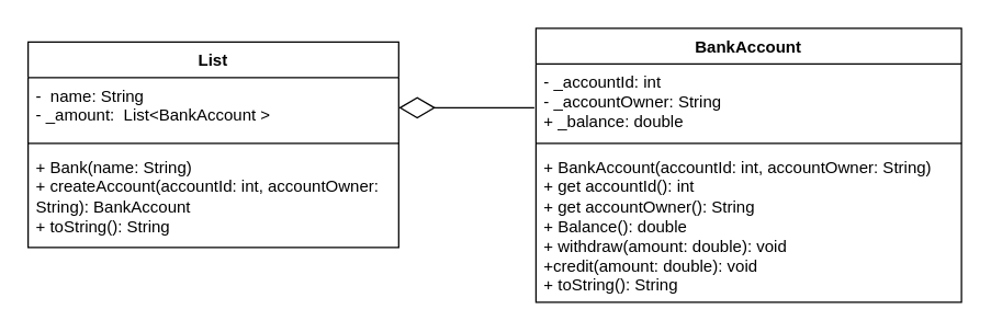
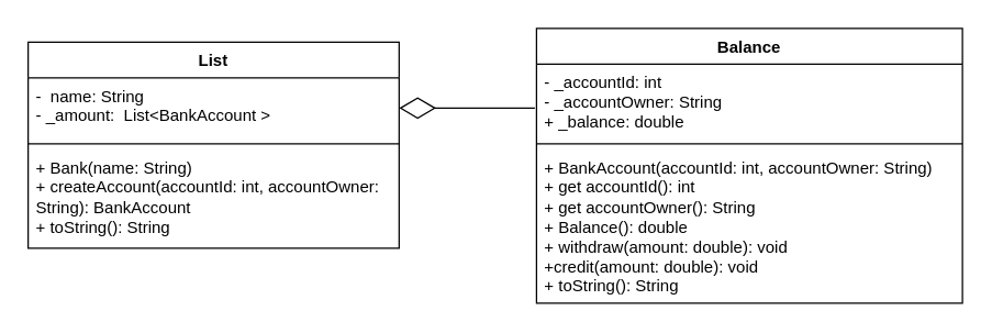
- <mxCell id="2" value="BankAccount" style="swimlane;fontStyle=1;align=center;verticalAlign=top;childLayout=stackLayout;horizontal=1;startSize=26;horizontalStack=0;resizeParent=1;resizeParentMax=0;resizeLast=0;collapsible=1;marginBottom=0;whiteSpace=wrap;html=1;" vertex="1" parent="1"><mxGeometry x="390" y="20" width="310" height="200" as="geometry"><mxRectangle x="400" y="70" width="110" height="30" as="alternateBounds" /></mxGeometry></mxCell>
+ <mxCell id="2" value="Balance" style="swimlane;fontStyle=1;align=center;verticalAlign=top;childLayout=stackLayout;horizontal=1;startSize=26;horizontalStack=0;resizeParent=1;resizeParentMax=0;resizeLast=0;collapsible=1;marginBottom=0;whiteSpace=wrap;html=1;" vertex="1" parent="1"><mxGeometry x="390" y="20" width="310" height="200" as="geometry"><mxRectangle x="400" y="70" width="110" height="30" as="alternateBounds" /></mxGeometry></mxCell>
